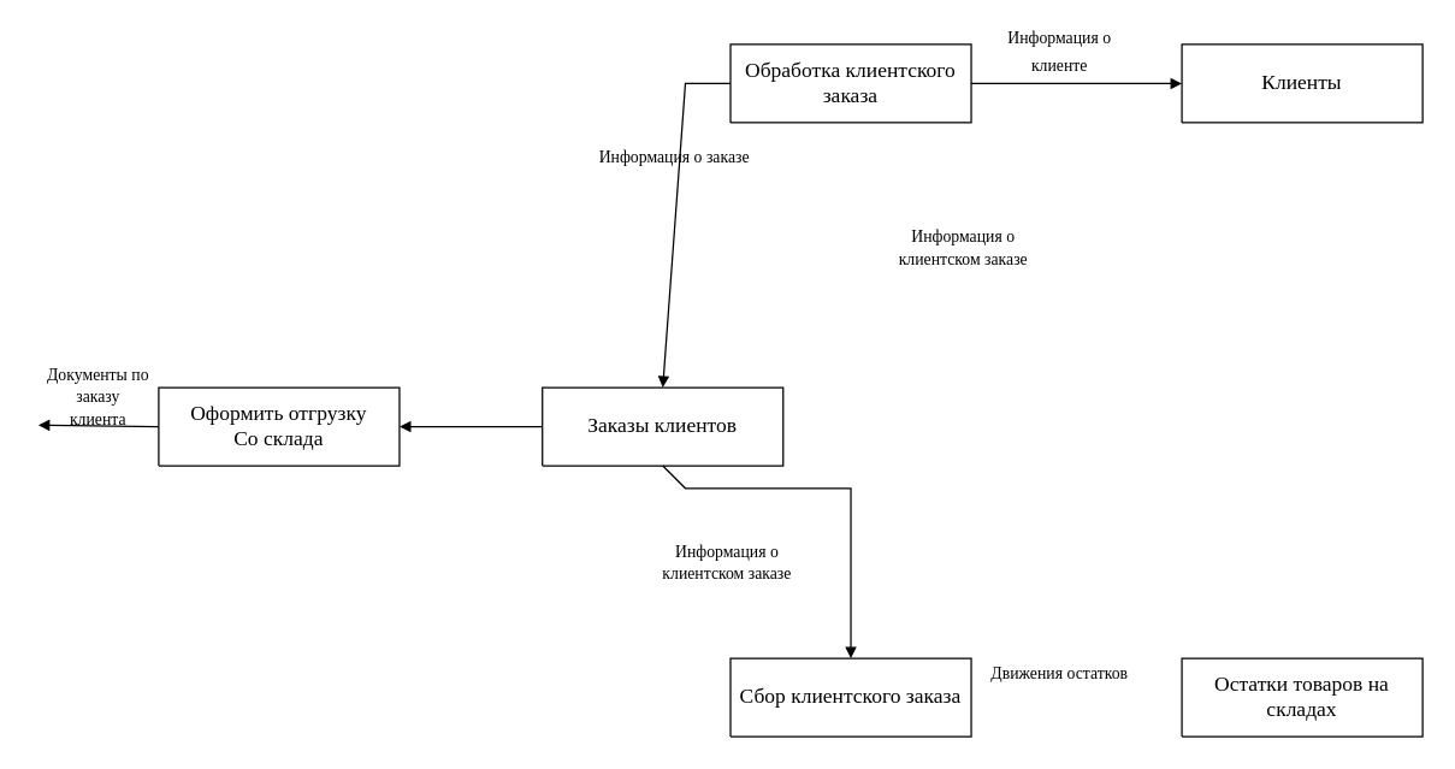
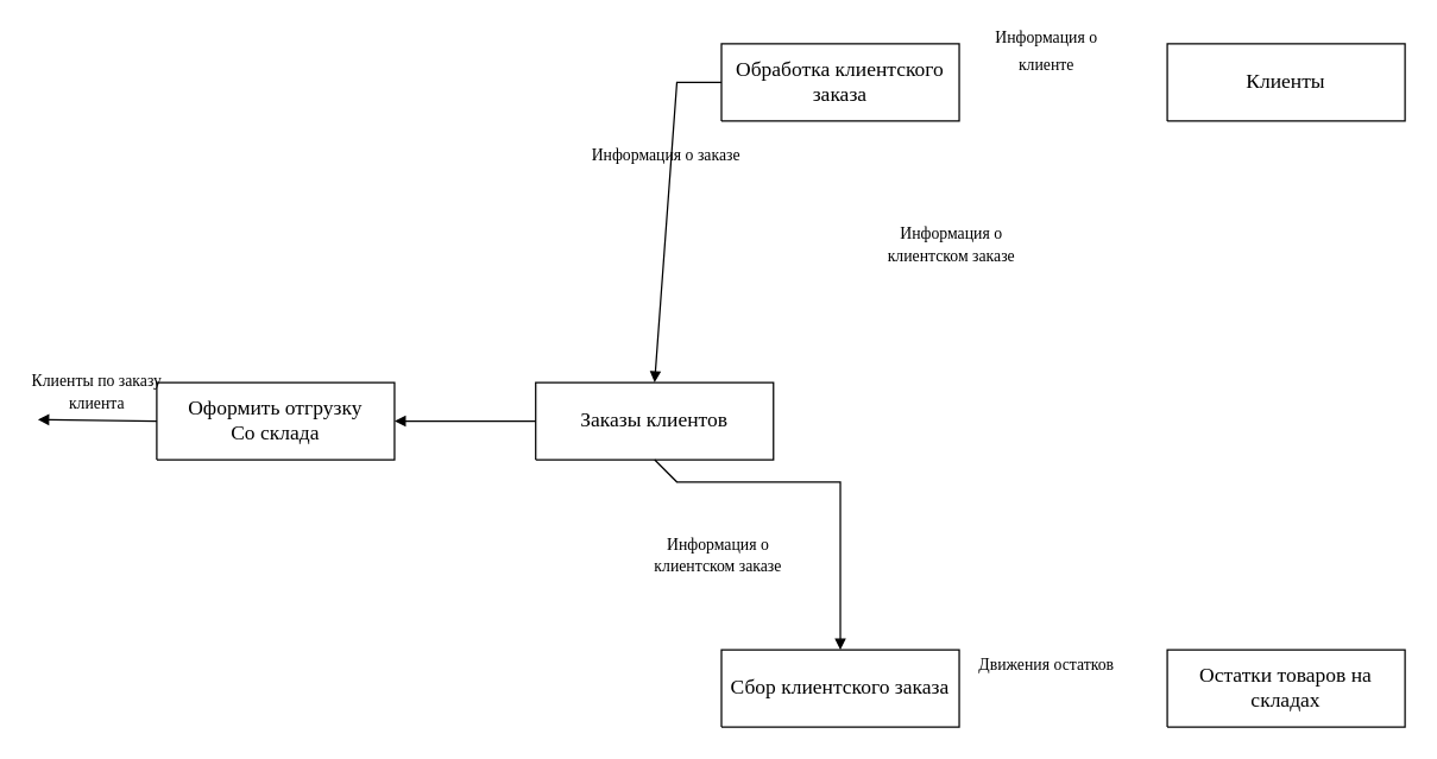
- <mxCell id="19" value="" style="vsdxID=55;edgeStyle=none;startArrow=none;endArrow=block;startSize=5;endSize=5;strokeColor=#000000;spacingTop=0;spacingBottom=0;spacingLeft=0;spacingRight=0;verticalAlign=middle;html=1;labelBackgroundColor=#ffffff;rounded=0;align=center;exitX=1;exitY=0.5;exitDx=0;exitDy=0;exitPerimeter=0;entryX=0;entryY=0.5;entryDx=0;entryDy=0;entryPerimeter=0;" parent="1" source="4" target="5" edge="1"><mxGeometry relative="1" as="geometry"><mxPoint as="offset" /><Array as="points" /></mxGeometry></mxCell>
- <mxCell id="8" value="&lt;font style=&quot;font-size:11px;font-family:Calibri;color:#000000;direction:ltr;letter-spacing:0px;line-height:120%;opacity:1&quot;&gt;Документы по заказу&lt;br/&gt;клиента&lt;br/&gt;&lt;/font&gt;" style="verticalAlign=middle;align=center;vsdxID=48;fillColor=none;gradientColor=none;shape=stencil(nZBLDoAgDERP0z3SIyjew0SURgSD+Lu9kMZoXLhwN9O+tukAlrNpJg1SzDH4QW/URgNYgZTkjA4UkwJUgGXng+6DX1zLfmoymdXo17xh5zmRJ6Q42BWCfc2oJfdAr+Yv+AP9Cb7OJ3H/2JG1HNGz/84klThPVCc=);strokeColor=none;strokeWidth=2;labelBackgroundColor=none;rounded=0;html=1;whiteSpace=wrap;" parent="1" vertex="1"><mxGeometry x="20" y="249" width="90" height="28" as="geometry" /></mxCell>
+ <mxCell id="8" value="&lt;font style=&quot;font-size:11px;font-family:Calibri;color:#000000;direction:ltr;letter-spacing:0px;line-height:120%;opacity:1&quot;&gt;Клиенты по заказу&lt;br/&gt;клиента&lt;br/&gt;&lt;/font&gt;" style="verticalAlign=middle;align=center;vsdxID=48;fillColor=none;gradientColor=none;shape=stencil(nZBLDoAgDERP0z3SIyjew0SURgSD+Lu9kMZoXLhwN9O+tukAlrNpJg1SzDH4QW/URgNYgZTkjA4UkwJUgGXng+6DX1zLfmoymdXo17xh5zmRJ6Q42BWCfc2oJfdAr+Yv+AP9Cb7OJ3H/2JG1HNGz/84klThPVCc=);strokeColor=none;strokeWidth=2;labelBackgroundColor=none;rounded=0;html=1;whiteSpace=wrap;" parent="1" vertex="1"><mxGeometry x="20" y="249" width="90" height="28" as="geometry" /></mxCell>
